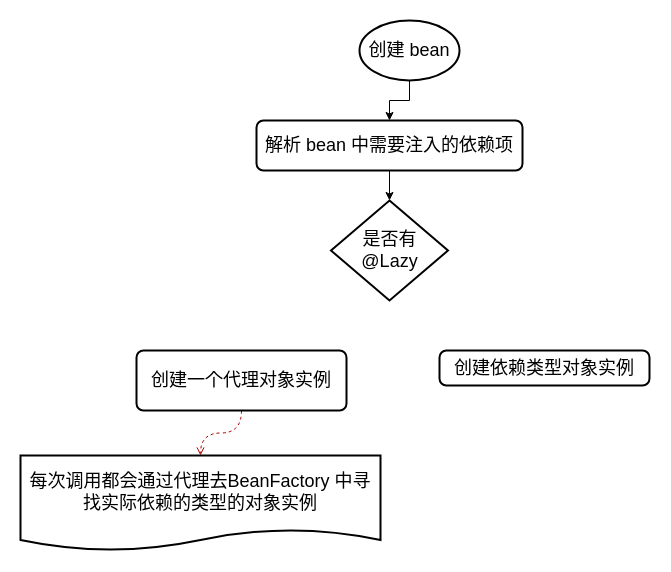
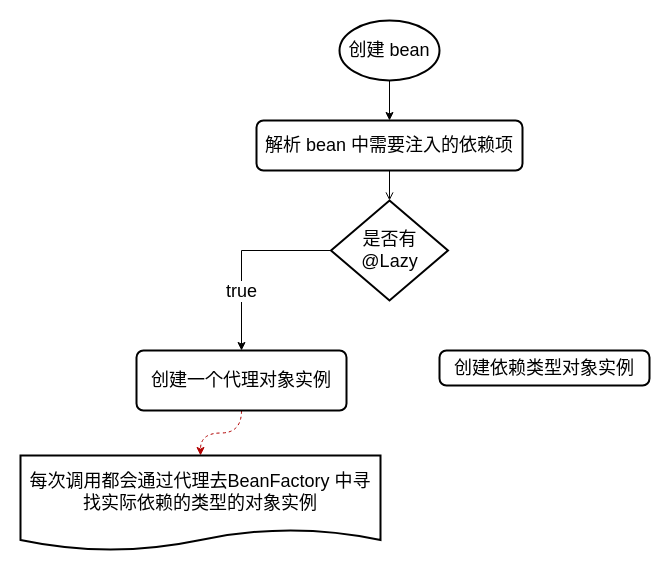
- <mxCell id="3" value="&lt;font style=&quot;font-size: 18px;&quot;&gt;创建 bean&lt;/font&gt;" style="strokeWidth=2;html=1;shape=mxgraph.flowchart.start_1;whiteSpace=wrap;" vertex="1" parent="1"><mxGeometry x="359" y="20" width="100" height="60" as="geometry" /></mxCell>
+ <mxCell id="3" value="&lt;font style=&quot;font-size: 18px;&quot;&gt;创建 bean&lt;/font&gt;" style="strokeWidth=2;html=1;shape=mxgraph.flowchart.start_1;whiteSpace=wrap;" vertex="1" parent="1"><mxGeometry x="339" y="20" width="100" height="60" as="geometry" /></mxCell>
- <mxCell id="4" style="edgeStyle=orthogonalEdgeStyle;rounded=0;orthogonalLoop=1;jettySize=auto;html=1;entryX=0.5;entryY=0;entryDx=0;entryDy=0;entryPerimeter=0;fontSize=18;" edge="1" parent="1" source="5" target="7"><mxGeometry relative="1" as="geometry" /></mxCell>
+ <mxCell id="4" style="edgeStyle=orthogonalEdgeStyle;rounded=0;orthogonalLoop=1;jettySize=auto;html=1;entryX=0.5;entryY=0;entryDx=0;entryDy=0;entryPerimeter=0;fontSize=18;endArrow=open;" edge="1" parent="1" source="5" target="7"><mxGeometry relative="1" as="geometry" /></mxCell>
+ <mxCell id="6" value="true" style="edgeStyle=orthogonalEdgeStyle;rounded=0;orthogonalLoop=1;jettySize=auto;html=1;entryX=0.5;entryY=0;entryDx=0;entryDy=0;fontSize=18;exitX=0;exitY=0.5;exitDx=0;exitDy=0;exitPerimeter=0;" edge="1" parent="1" source="7" target="9"><mxGeometry x="0.367" relative="1" as="geometry"><mxPoint as="offset" /></mxGeometry></mxCell>
- <mxCell id="8" style="edgeStyle=orthogonalEdgeStyle;orthogonalLoop=1;jettySize=auto;html=1;entryX=0.5;entryY=0;entryDx=0;entryDy=0;fontSize=18;curved=1;fillColor=#e51400;strokeColor=#B20000;dashed=1;endArrow=open;" edge="1" parent="1" source="9" target="11"><mxGeometry relative="1" as="geometry" /></mxCell>
+ <mxCell id="8" style="edgeStyle=orthogonalEdgeStyle;orthogonalLoop=1;jettySize=auto;html=1;entryX=0.5;entryY=0;entryDx=0;entryDy=0;fontSize=18;curved=1;fillColor=#e51400;strokeColor=#B20000;dashed=1;" edge="1" parent="1" source="9" target="11"><mxGeometry relative="1" as="geometry" /></mxCell>
